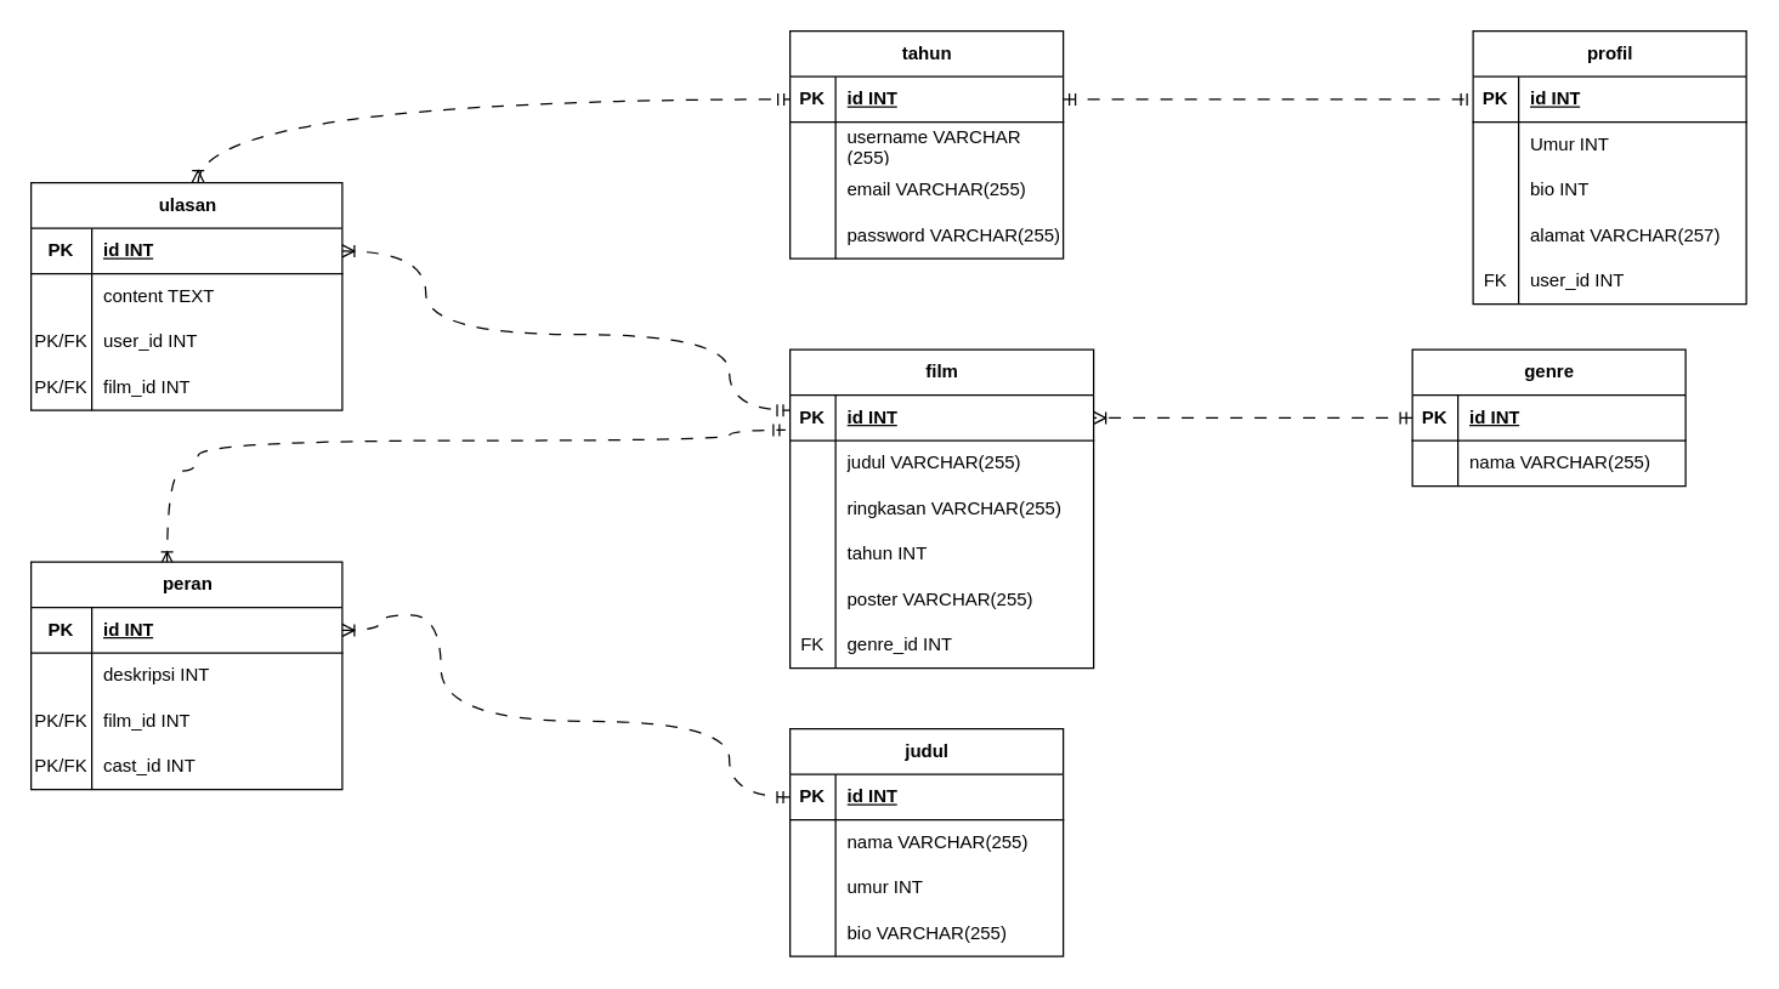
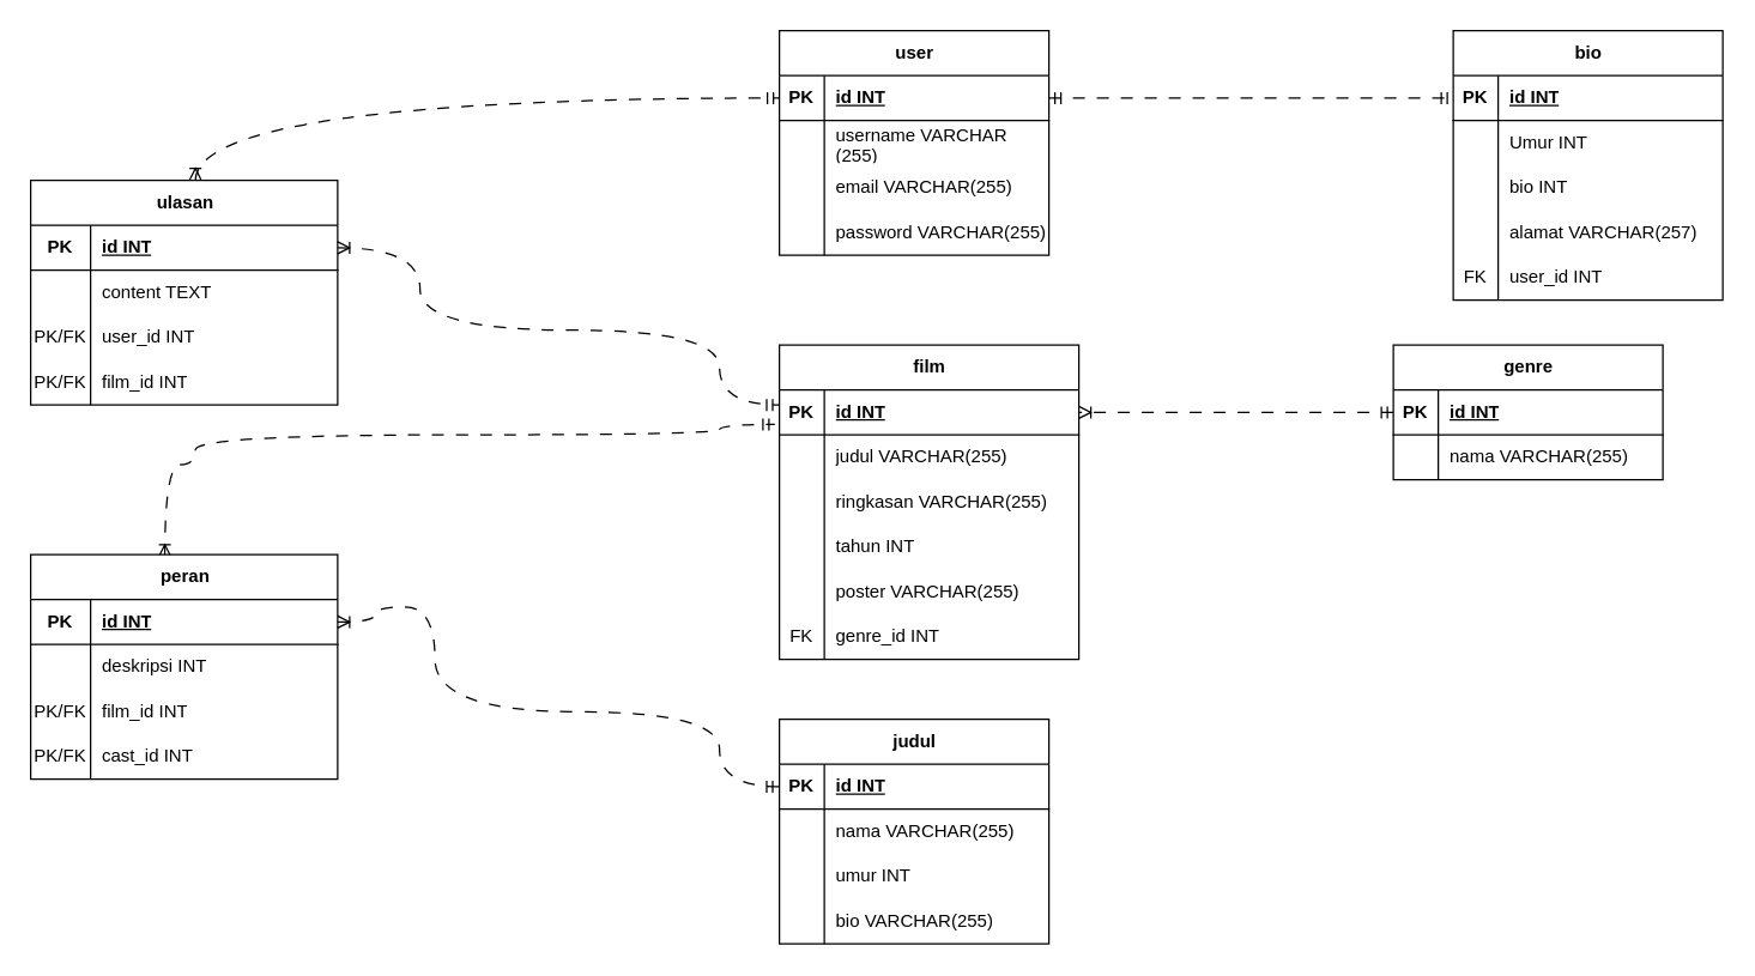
- <mxCell id="3" value="tahun" style="shape=table;startSize=30;container=1;collapsible=1;childLayout=tableLayout;fixedRows=1;rowLines=0;fontStyle=1;align=center;resizeLast=1;html=1;" vertex="1" parent="1"><mxGeometry x="520" y="20" width="180" height="150" as="geometry" /></mxCell>
+ <mxCell id="3" value="user" style="shape=table;startSize=30;container=1;collapsible=1;childLayout=tableLayout;fixedRows=1;rowLines=0;fontStyle=1;align=center;resizeLast=1;html=1;" vertex="1" parent="1"><mxGeometry x="520" y="20" width="180" height="150" as="geometry" /></mxCell>
- <mxCell id="16" value="profil" style="shape=table;startSize=30;container=1;collapsible=1;childLayout=tableLayout;fixedRows=1;rowLines=0;fontStyle=1;align=center;resizeLast=1;html=1;" vertex="1" parent="1"><mxGeometry x="970" y="20" width="180" height="180" as="geometry" /></mxCell>
+ <mxCell id="16" value="bio" style="shape=table;startSize=30;container=1;collapsible=1;childLayout=tableLayout;fixedRows=1;rowLines=0;fontStyle=1;align=center;resizeLast=1;html=1;" vertex="1" parent="1"><mxGeometry x="970" y="20" width="180" height="180" as="geometry" /></mxCell>
